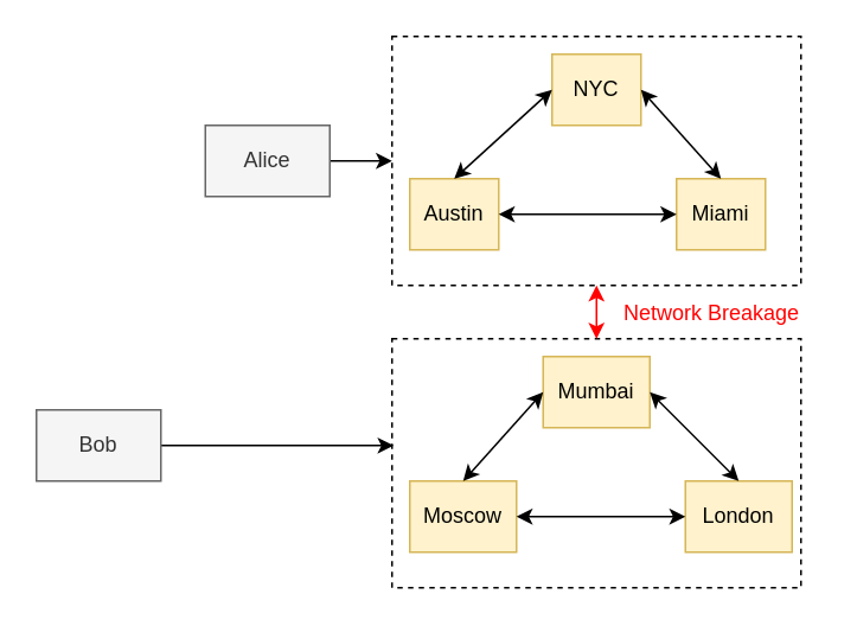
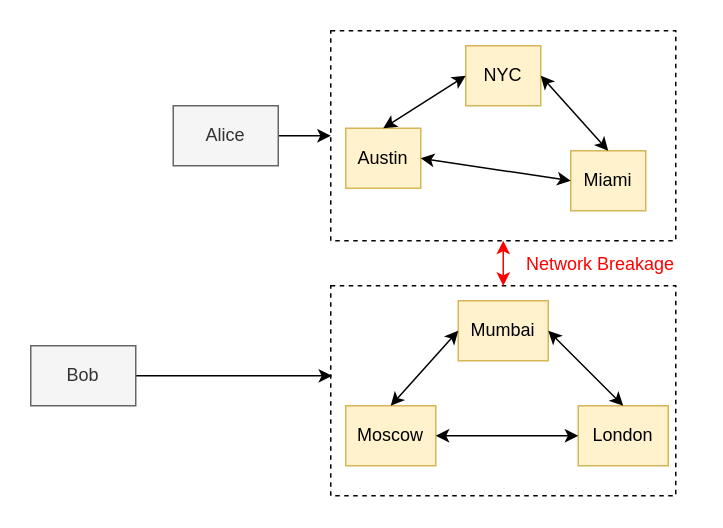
- <mxCell id="7" value="Austin" style="rounded=0;whiteSpace=wrap;html=1;fillColor=#fff2cc;strokeColor=#d6b656;" vertex="1" parent="1"><mxGeometry x="230" y="100" width="50" height="40" as="geometry" /></mxCell>
+ <mxCell id="7" value="Austin" style="rounded=0;whiteSpace=wrap;html=1;fillColor=#fff2cc;strokeColor=#d6b656;" vertex="1" parent="1"><mxGeometry x="230" y="85" width="50" height="40" as="geometry" /></mxCell>
